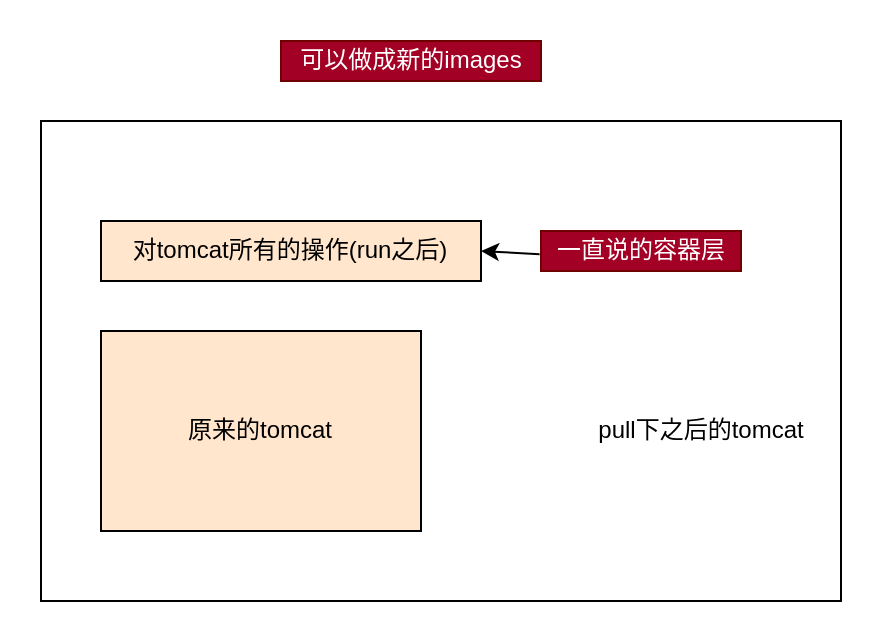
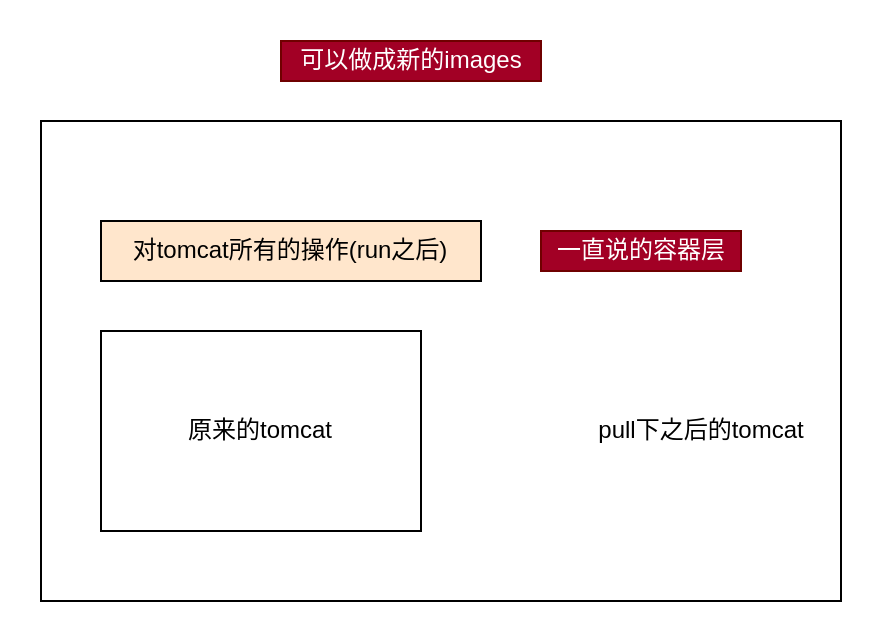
- <mxCell id="7" value="" style="endArrow=classic;html=1;exitX=-0.007;exitY=0.58;exitDx=0;exitDy=0;exitPerimeter=0;entryX=1;entryY=0.5;entryDx=0;entryDy=0;" edge="1" source="6" target="5" parent="1"><mxGeometry width="50" height="50" relative="1" as="geometry"><mxPoint x="120" y="115" as="sourcePoint" /><mxPoint x="170" y="65" as="targetPoint" /></mxGeometry></mxCell>
- <mxCell id="3" value="原来的tomcat" style="rounded=0;whiteSpace=wrap;html=1;fillColor=#ffe6cc;" vertex="1" parent="1"><mxGeometry x="50" y="165" width="160" height="100" as="geometry" /></mxCell>
+ <mxCell id="3" value="原来的tomcat" style="rounded=0;whiteSpace=wrap;html=1;" vertex="1" parent="1"><mxGeometry x="50" y="165" width="160" height="100" as="geometry" /></mxCell>
